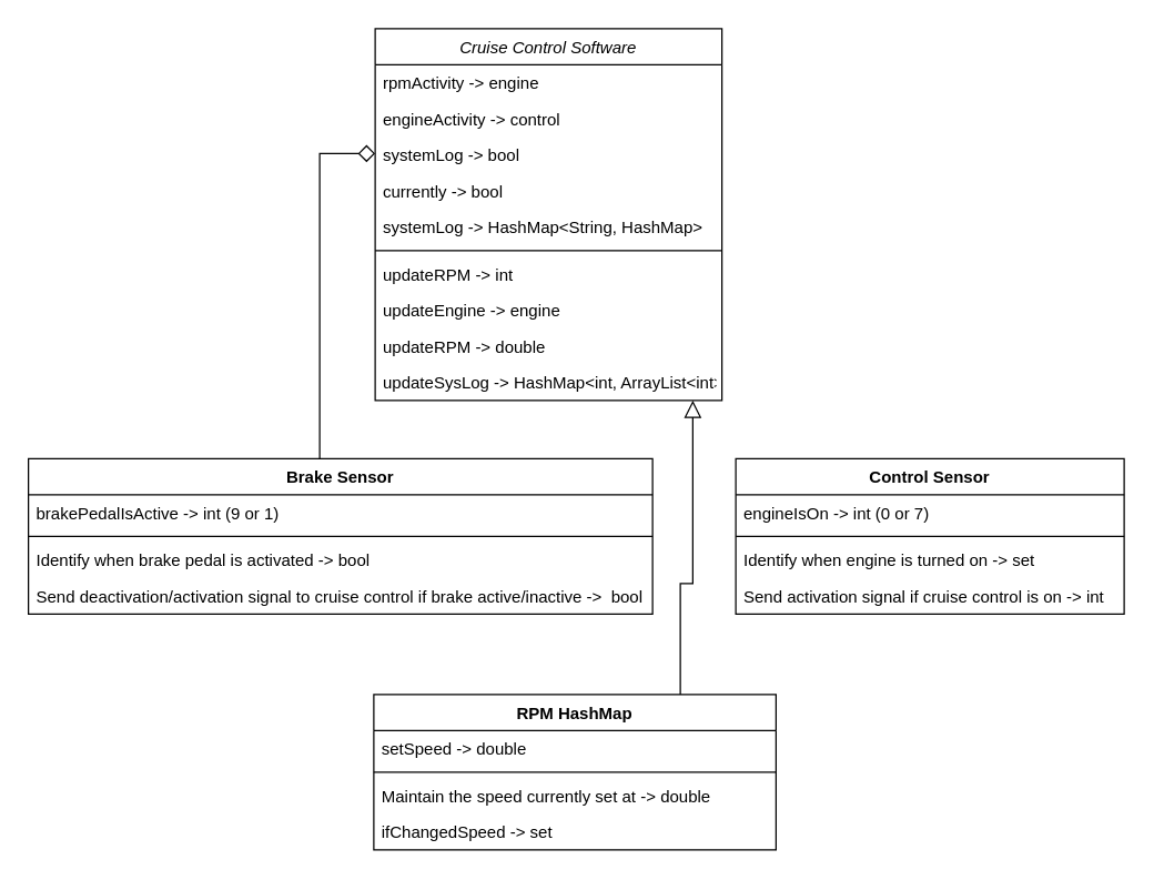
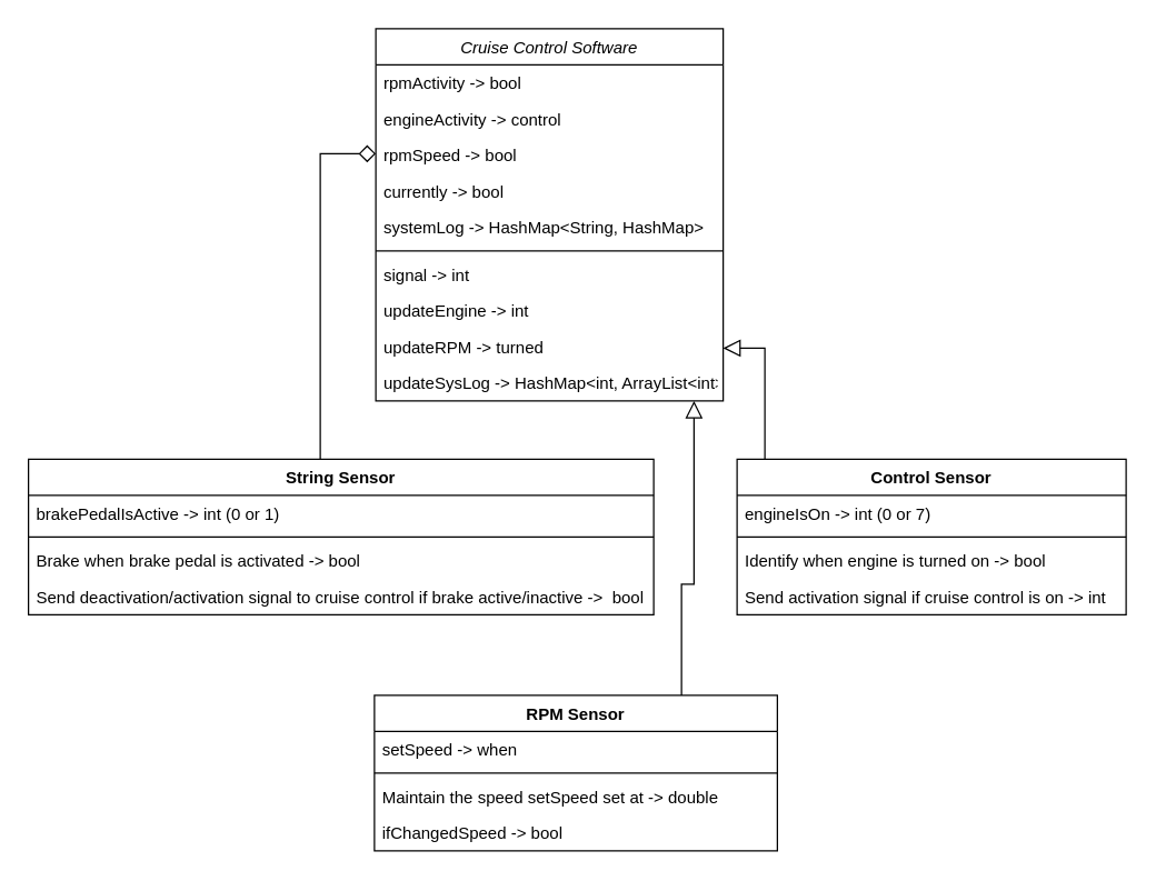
- <mxCell id="3" value="rpmActivity -&gt; engine" style="text;align=left;verticalAlign=top;spacingLeft=4;spacingRight=4;overflow=hidden;rotatable=0;points=[[0,0.5],[1,0.5]];portConstraint=eastwest;rounded=0;shadow=0;html=0;" parent="2" vertex="1"><mxGeometry y="26" width="250" height="26" as="geometry" /></mxCell>
+ <mxCell id="3" value="rpmActivity -&gt; bool" style="text;align=left;verticalAlign=top;spacingLeft=4;spacingRight=4;overflow=hidden;rotatable=0;points=[[0,0.5],[1,0.5]];portConstraint=eastwest;rounded=0;shadow=0;html=0;" parent="2" vertex="1"><mxGeometry y="26" width="250" height="26" as="geometry" /></mxCell>
- <mxCell id="5" value="systemLog -&gt; bool" style="text;align=left;verticalAlign=top;spacingLeft=4;spacingRight=4;overflow=hidden;rotatable=0;points=[[0,0.5],[1,0.5]];portConstraint=eastwest;rounded=0;shadow=0;html=0;" parent="2" vertex="1"><mxGeometry y="78" width="250" height="26" as="geometry" /></mxCell>
+ <mxCell id="5" value="rpmSpeed -&gt; bool" style="text;align=left;verticalAlign=top;spacingLeft=4;spacingRight=4;overflow=hidden;rotatable=0;points=[[0,0.5],[1,0.5]];portConstraint=eastwest;rounded=0;shadow=0;html=0;" parent="2" vertex="1"><mxGeometry y="78" width="250" height="26" as="geometry" /></mxCell>
- <mxCell id="9" value="updateRPM -&gt; int" style="text;align=left;verticalAlign=top;spacingLeft=4;spacingRight=4;overflow=hidden;rotatable=0;points=[[0,0.5],[1,0.5]];portConstraint=eastwest;rounded=0;shadow=0;html=0;" parent="2" vertex="1"><mxGeometry y="164" width="250" height="26" as="geometry" /></mxCell>
+ <mxCell id="9" value="signal -&gt; int" style="text;align=left;verticalAlign=top;spacingLeft=4;spacingRight=4;overflow=hidden;rotatable=0;points=[[0,0.5],[1,0.5]];portConstraint=eastwest;rounded=0;shadow=0;html=0;" parent="2" vertex="1"><mxGeometry y="164" width="250" height="26" as="geometry" /></mxCell>
- <mxCell id="10" value="updateEngine -&gt; engine" style="text;align=left;verticalAlign=top;spacingLeft=4;spacingRight=4;overflow=hidden;rotatable=0;points=[[0,0.5],[1,0.5]];portConstraint=eastwest;rounded=0;shadow=0;html=0;" parent="2" vertex="1"><mxGeometry y="190" width="250" height="26" as="geometry" /></mxCell>
+ <mxCell id="10" value="updateEngine -&gt; int" style="text;align=left;verticalAlign=top;spacingLeft=4;spacingRight=4;overflow=hidden;rotatable=0;points=[[0,0.5],[1,0.5]];portConstraint=eastwest;rounded=0;shadow=0;html=0;" parent="2" vertex="1"><mxGeometry y="190" width="250" height="26" as="geometry" /></mxCell>
- <mxCell id="11" value="updateRPM -&gt; double" style="text;align=left;verticalAlign=top;spacingLeft=4;spacingRight=4;overflow=hidden;rotatable=0;points=[[0,0.5],[1,0.5]];portConstraint=eastwest;rounded=0;shadow=0;html=0;" parent="2" vertex="1"><mxGeometry y="216" width="250" height="26" as="geometry" /></mxCell>
+ <mxCell id="11" value="updateRPM -&gt; turned" style="text;align=left;verticalAlign=top;spacingLeft=4;spacingRight=4;overflow=hidden;rotatable=0;points=[[0,0.5],[1,0.5]];portConstraint=eastwest;rounded=0;shadow=0;html=0;" parent="2" vertex="1"><mxGeometry y="216" width="250" height="26" as="geometry" /></mxCell>
+ <mxCell id="14" value="" style="endArrow=block;endSize=10;endFill=0;shadow=0;strokeWidth=1;rounded=0;edgeStyle=elbowEdgeStyle;elbow=vertical;" parent="1" source="21" target="2" edge="1"><mxGeometry width="160" relative="1" as="geometry"><mxPoint x="395" y="340" as="sourcePoint" /><mxPoint x="310" y="291" as="targetPoint" /><Array as="points"><mxPoint x="550" y="250" /></Array></mxGeometry></mxCell>
- <mxCell id="15" value="Brake Sensor" style="swimlane;fontStyle=1;align=center;verticalAlign=top;childLayout=stackLayout;horizontal=1;startSize=26;horizontalStack=0;resizeParent=1;resizeParentMax=0;resizeLast=0;collapsible=1;marginBottom=0;" parent="1" vertex="1"><mxGeometry x="20" y="330" width="450" height="112" as="geometry"><mxRectangle x="30" y="390" width="110" height="26" as="alternateBounds" /></mxGeometry></mxCell>
+ <mxCell id="15" value="String Sensor" style="swimlane;fontStyle=1;align=center;verticalAlign=top;childLayout=stackLayout;horizontal=1;startSize=26;horizontalStack=0;resizeParent=1;resizeParentMax=0;resizeLast=0;collapsible=1;marginBottom=0;" parent="1" vertex="1"><mxGeometry x="20" y="330" width="450" height="112" as="geometry"><mxRectangle x="30" y="390" width="110" height="26" as="alternateBounds" /></mxGeometry></mxCell>
- <mxCell id="16" value="brakePedalIsActive -&gt; int (9 or 1)" style="text;strokeColor=none;fillColor=none;align=left;verticalAlign=top;spacingLeft=4;spacingRight=4;overflow=hidden;rotatable=0;points=[[0,0.5],[1,0.5]];portConstraint=eastwest;" parent="15" vertex="1"><mxGeometry y="26" width="450" height="26" as="geometry" /></mxCell>
+ <mxCell id="16" value="brakePedalIsActive -&gt; int (0 or 1)" style="text;strokeColor=none;fillColor=none;align=left;verticalAlign=top;spacingLeft=4;spacingRight=4;overflow=hidden;rotatable=0;points=[[0,0.5],[1,0.5]];portConstraint=eastwest;" parent="15" vertex="1"><mxGeometry y="26" width="450" height="26" as="geometry" /></mxCell>
- <mxCell id="18" value="Identify when brake pedal is activated -&gt; bool " style="text;strokeColor=none;fillColor=none;align=left;verticalAlign=top;spacingLeft=4;spacingRight=4;overflow=hidden;rotatable=0;points=[[0,0.5],[1,0.5]];portConstraint=eastwest;" parent="15" vertex="1"><mxGeometry y="60" width="450" height="26" as="geometry" /></mxCell>
+ <mxCell id="18" value="Brake when brake pedal is activated -&gt; bool " style="text;strokeColor=none;fillColor=none;align=left;verticalAlign=top;spacingLeft=4;spacingRight=4;overflow=hidden;rotatable=0;points=[[0,0.5],[1,0.5]];portConstraint=eastwest;" parent="15" vertex="1"><mxGeometry y="60" width="450" height="26" as="geometry" /></mxCell>
- <mxCell id="24" value="Identify when engine is turned on -&gt; set" style="text;strokeColor=none;fillColor=none;align=left;verticalAlign=top;spacingLeft=4;spacingRight=4;overflow=hidden;rotatable=0;points=[[0,0.5],[1,0.5]];portConstraint=eastwest;" parent="21" vertex="1"><mxGeometry y="60" width="280" height="26" as="geometry" /></mxCell>
+ <mxCell id="24" value="Identify when engine is turned on -&gt; bool" style="text;strokeColor=none;fillColor=none;align=left;verticalAlign=top;spacingLeft=4;spacingRight=4;overflow=hidden;rotatable=0;points=[[0,0.5],[1,0.5]];portConstraint=eastwest;" parent="21" vertex="1"><mxGeometry y="60" width="280" height="26" as="geometry" /></mxCell>
- <mxCell id="26" value="RPM HashMap" style="swimlane;fontStyle=1;align=center;verticalAlign=top;childLayout=stackLayout;horizontal=1;startSize=26;horizontalStack=0;resizeParent=1;resizeParentMax=0;resizeLast=0;collapsible=1;marginBottom=0;" parent="1" vertex="1"><mxGeometry x="269" y="500" width="290" height="112" as="geometry" /></mxCell>
+ <mxCell id="26" value="RPM Sensor" style="swimlane;fontStyle=1;align=center;verticalAlign=top;childLayout=stackLayout;horizontal=1;startSize=26;horizontalStack=0;resizeParent=1;resizeParentMax=0;resizeLast=0;collapsible=1;marginBottom=0;" parent="1" vertex="1"><mxGeometry x="269" y="500" width="290" height="112" as="geometry" /></mxCell>
- <mxCell id="27" value="setSpeed -&gt; double " style="text;strokeColor=none;fillColor=none;align=left;verticalAlign=top;spacingLeft=4;spacingRight=4;overflow=hidden;rotatable=0;points=[[0,0.5],[1,0.5]];portConstraint=eastwest;" parent="26" vertex="1"><mxGeometry y="26" width="290" height="26" as="geometry" /></mxCell>
+ <mxCell id="27" value="setSpeed -&gt; when " style="text;strokeColor=none;fillColor=none;align=left;verticalAlign=top;spacingLeft=4;spacingRight=4;overflow=hidden;rotatable=0;points=[[0,0.5],[1,0.5]];portConstraint=eastwest;" parent="26" vertex="1"><mxGeometry y="26" width="290" height="26" as="geometry" /></mxCell>
- <mxCell id="29" value="Maintain the speed currently set at -&gt; double " style="text;strokeColor=none;fillColor=none;align=left;verticalAlign=top;spacingLeft=4;spacingRight=4;overflow=hidden;rotatable=0;points=[[0,0.5],[1,0.5]];portConstraint=eastwest;" parent="26" vertex="1"><mxGeometry y="60" width="290" height="26" as="geometry" /></mxCell>
+ <mxCell id="29" value="Maintain the speed setSpeed set at -&gt; double " style="text;strokeColor=none;fillColor=none;align=left;verticalAlign=top;spacingLeft=4;spacingRight=4;overflow=hidden;rotatable=0;points=[[0,0.5],[1,0.5]];portConstraint=eastwest;" parent="26" vertex="1"><mxGeometry y="60" width="290" height="26" as="geometry" /></mxCell>
- <mxCell id="30" value="ifChangedSpeed -&gt; set" style="text;strokeColor=none;fillColor=none;align=left;verticalAlign=top;spacingLeft=4;spacingRight=4;overflow=hidden;rotatable=0;points=[[0,0.5],[1,0.5]];portConstraint=eastwest;" parent="26" vertex="1"><mxGeometry y="86" width="290" height="26" as="geometry" /></mxCell>
+ <mxCell id="30" value="ifChangedSpeed -&gt; bool" style="text;strokeColor=none;fillColor=none;align=left;verticalAlign=top;spacingLeft=4;spacingRight=4;overflow=hidden;rotatable=0;points=[[0,0.5],[1,0.5]];portConstraint=eastwest;" parent="26" vertex="1"><mxGeometry y="86" width="290" height="26" as="geometry" /></mxCell>
